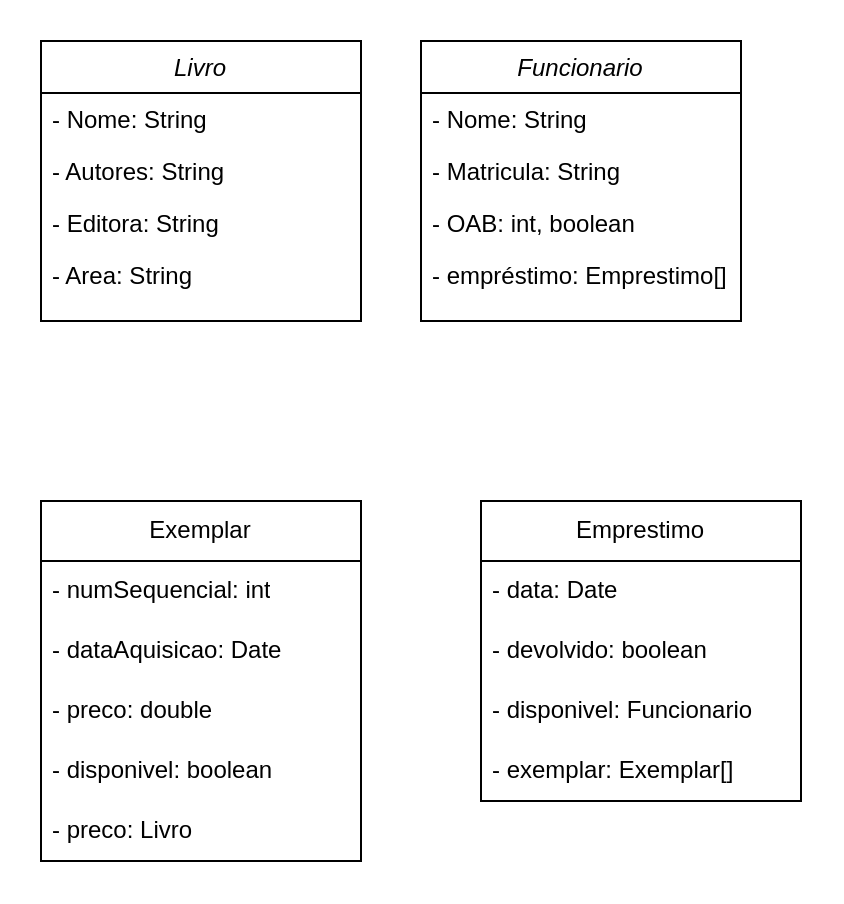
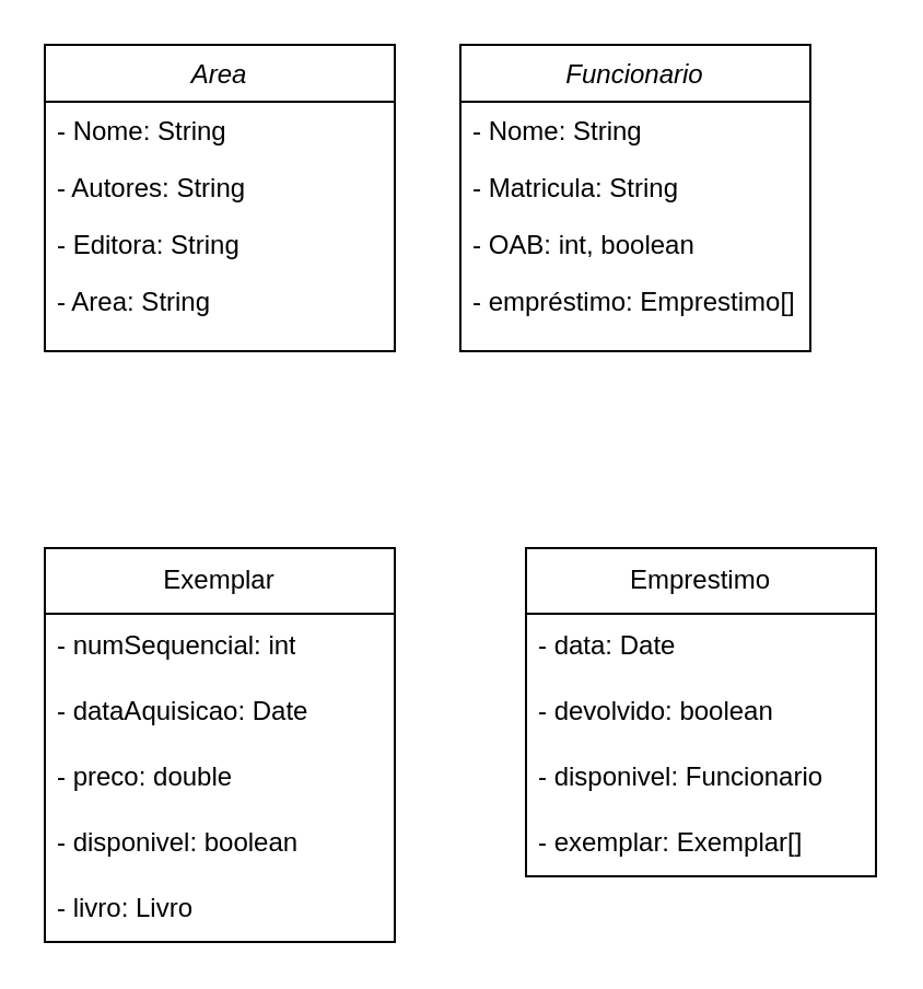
- <mxCell id="2" value="Livro" style="swimlane;fontStyle=2;align=center;verticalAlign=top;childLayout=stackLayout;horizontal=1;startSize=26;horizontalStack=0;resizeParent=1;resizeLast=0;collapsible=1;marginBottom=0;rounded=0;shadow=0;strokeWidth=1;" parent="1" vertex="1"><mxGeometry x="20" y="20" width="160" height="140" as="geometry"><mxRectangle x="220" y="90" width="160" height="26" as="alternateBounds" /></mxGeometry></mxCell>
+ <mxCell id="2" value="Area" style="swimlane;fontStyle=2;align=center;verticalAlign=top;childLayout=stackLayout;horizontal=1;startSize=26;horizontalStack=0;resizeParent=1;resizeLast=0;collapsible=1;marginBottom=0;rounded=0;shadow=0;strokeWidth=1;" parent="1" vertex="1"><mxGeometry x="20" y="20" width="160" height="140" as="geometry"><mxRectangle x="220" y="90" width="160" height="26" as="alternateBounds" /></mxGeometry></mxCell>
- <mxCell id="17" value="- preco: Livro" style="text;strokeColor=none;fillColor=none;align=left;verticalAlign=middle;spacingLeft=4;spacingRight=4;overflow=hidden;points=[[0,0.5],[1,0.5]];portConstraint=eastwest;rotatable=0;whiteSpace=wrap;html=1;" vertex="1" parent="12"><mxGeometry y="150" width="160" height="30" as="geometry" /></mxCell>
+ <mxCell id="17" value="- livro: Livro" style="text;strokeColor=none;fillColor=none;align=left;verticalAlign=middle;spacingLeft=4;spacingRight=4;overflow=hidden;points=[[0,0.5],[1,0.5]];portConstraint=eastwest;rotatable=0;whiteSpace=wrap;html=1;" vertex="1" parent="12"><mxGeometry y="150" width="160" height="30" as="geometry" /></mxCell>
